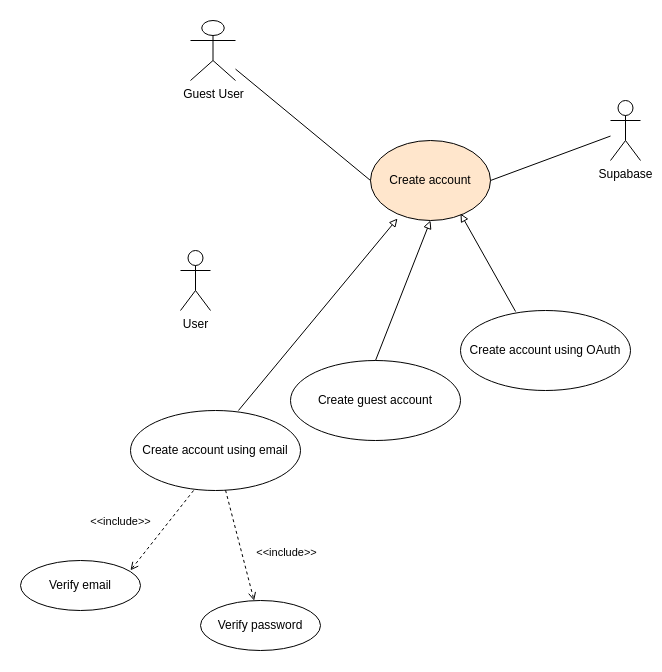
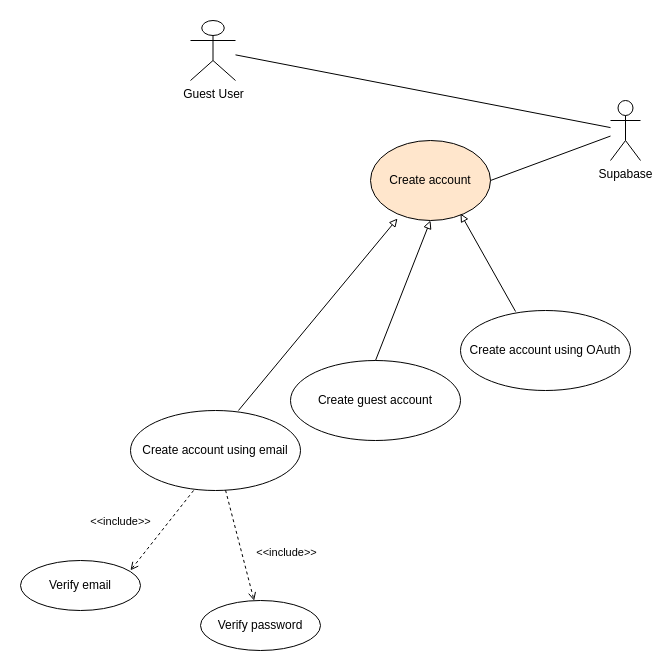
- <mxCell id="18" value="" style="endArrow=none;html=1;rounded=0;entryX=0;entryY=0.5;entryDx=0;entryDy=0;" edge="1" parent="1" source="4" target="2"><mxGeometry width="50" height="50" relative="1" as="geometry"><mxPoint x="370" y="360" as="sourcePoint" /><mxPoint x="420" y="310" as="targetPoint" /></mxGeometry></mxCell>
+ <mxCell id="18" value="" style="endArrow=none;html=1;rounded=0;" edge="1" parent="1" source="4" target="17"><mxGeometry width="50" height="50" relative="1" as="geometry"><mxPoint x="370" y="360" as="sourcePoint" /><mxPoint x="420" y="310" as="targetPoint" /></mxGeometry></mxCell>
- <mxCell id="3" value="User" style="shape=umlActor;verticalLabelPosition=bottom;verticalAlign=top;html=1;outlineConnect=0;" vertex="1" parent="1"><mxGeometry x="180" y="250" width="30" height="60" as="geometry" /></mxCell>
